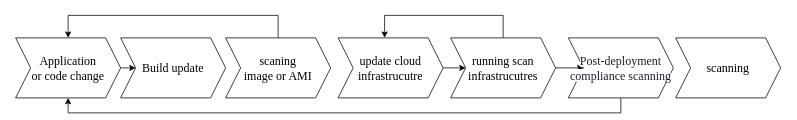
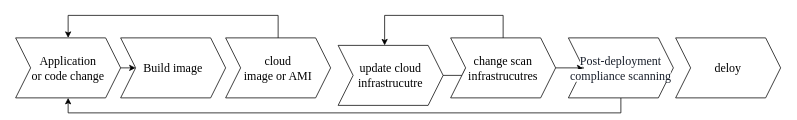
- <mxCell id="4" value="Build update" style="shape=step;perimeter=stepPerimeter;whiteSpace=wrap;html=1;fixedSize=1;fontFamily=Times New Roman;fontSize=16;" vertex="1" parent="1"><mxGeometry x="160" y="50" width="140" height="80" as="geometry" /></mxCell>
+ <mxCell id="4" value="Build image" style="shape=step;perimeter=stepPerimeter;whiteSpace=wrap;html=1;fixedSize=1;fontFamily=Times New Roman;fontSize=16;" vertex="1" parent="1"><mxGeometry x="160" y="50" width="140" height="80" as="geometry" /></mxCell>
- <mxCell id="13" value="scaning&lt;br style=&quot;font-size: 16px;&quot;&gt;image or AMI" style="shape=step;perimeter=stepPerimeter;whiteSpace=wrap;html=1;fixedSize=1;fontFamily=Times New Roman;fontSize=16;" vertex="1" parent="1"><mxGeometry x="300" y="50" width="140" height="80" as="geometry" /></mxCell>
+ <mxCell id="13" value="cloud&lt;br style=&quot;font-size: 16px;&quot;&gt;image or AMI" style="shape=step;perimeter=stepPerimeter;whiteSpace=wrap;html=1;fixedSize=1;fontFamily=Times New Roman;fontSize=16;" vertex="1" parent="1"><mxGeometry x="300" y="50" width="140" height="80" as="geometry" /></mxCell>
- <mxCell id="6" value="update cloud infrastrucutre" style="shape=step;perimeter=stepPerimeter;whiteSpace=wrap;html=1;fixedSize=1;fontFamily=Times New Roman;fontSize=16;" vertex="1" parent="1"><mxGeometry x="450" y="50" width="140" height="80" as="geometry" /></mxCell>
+ <mxCell id="6" value="update cloud infrastrucutre" style="shape=step;perimeter=stepPerimeter;whiteSpace=wrap;html=1;fixedSize=1;fontFamily=Times New Roman;fontSize=16;" vertex="1" parent="1"><mxGeometry x="450" y="60" width="140" height="80" as="geometry" /></mxCell>
- <mxCell id="9" value="running scan infrastrucutres" style="shape=step;perimeter=stepPerimeter;whiteSpace=wrap;html=1;fixedSize=1;fontFamily=Times New Roman;fontSize=16;" vertex="1" parent="1"><mxGeometry x="600" y="50" width="140" height="80" as="geometry" /></mxCell>
+ <mxCell id="9" value="change scan infrastrucutres" style="shape=step;perimeter=stepPerimeter;whiteSpace=wrap;html=1;fixedSize=1;fontFamily=Times New Roman;fontSize=16;" vertex="1" parent="1"><mxGeometry x="600" y="50" width="140" height="80" as="geometry" /></mxCell>
- <mxCell id="14" value="scanning" style="shape=step;perimeter=stepPerimeter;whiteSpace=wrap;html=1;fixedSize=1;fontFamily=Times New Roman;fontSize=16;" vertex="1" parent="1"><mxGeometry x="900" y="50" width="140" height="80" as="geometry" /></mxCell>
+ <mxCell id="14" value="deloy" style="shape=step;perimeter=stepPerimeter;whiteSpace=wrap;html=1;fixedSize=1;fontFamily=Times New Roman;fontSize=16;" vertex="1" parent="1"><mxGeometry x="900" y="50" width="140" height="80" as="geometry" /></mxCell>
